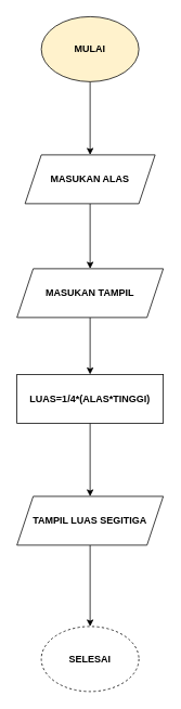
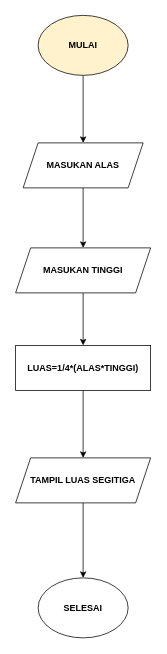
- <mxCell id="7" value="MASUKAN TAMPIL" style="shape=parallelogram;perimeter=parallelogramPerimeter;whiteSpace=wrap;html=1;fixedSize=1;fontStyle=1" vertex="1" parent="1"><mxGeometry x="20" y="330" width="180" height="60" as="geometry" /></mxCell>
+ <mxCell id="7" value="MASUKAN TINGGI" style="shape=parallelogram;perimeter=parallelogramPerimeter;whiteSpace=wrap;html=1;fixedSize=1;fontStyle=1" vertex="1" parent="1"><mxGeometry x="20" y="330" width="180" height="60" as="geometry" /></mxCell>
- <mxCell id="12" value="SELESAI" style="ellipse;whiteSpace=wrap;html=1;fontStyle=1;dashed=1;" vertex="1" parent="1"><mxGeometry x="50" y="770" width="120" height="80" as="geometry" /></mxCell>
+ <mxCell id="12" value="SELESAI" style="ellipse;whiteSpace=wrap;html=1;fontStyle=1" vertex="1" parent="1"><mxGeometry x="50" y="770" width="120" height="80" as="geometry" /></mxCell>
